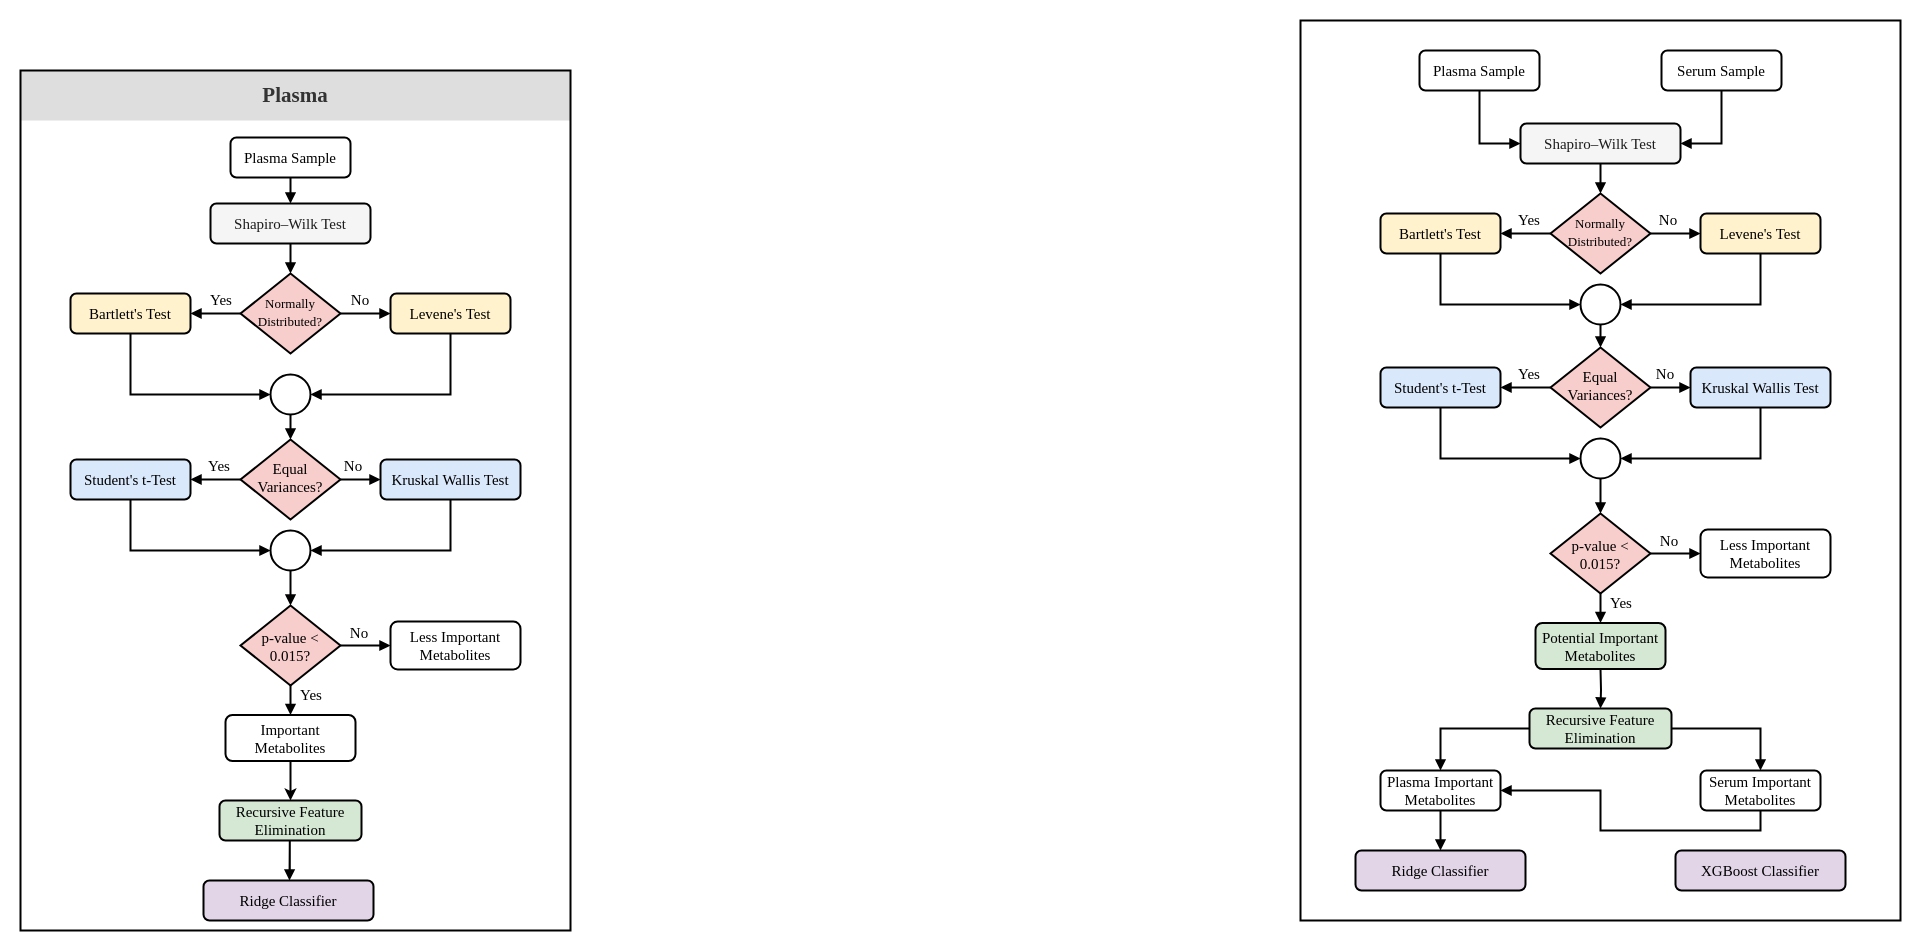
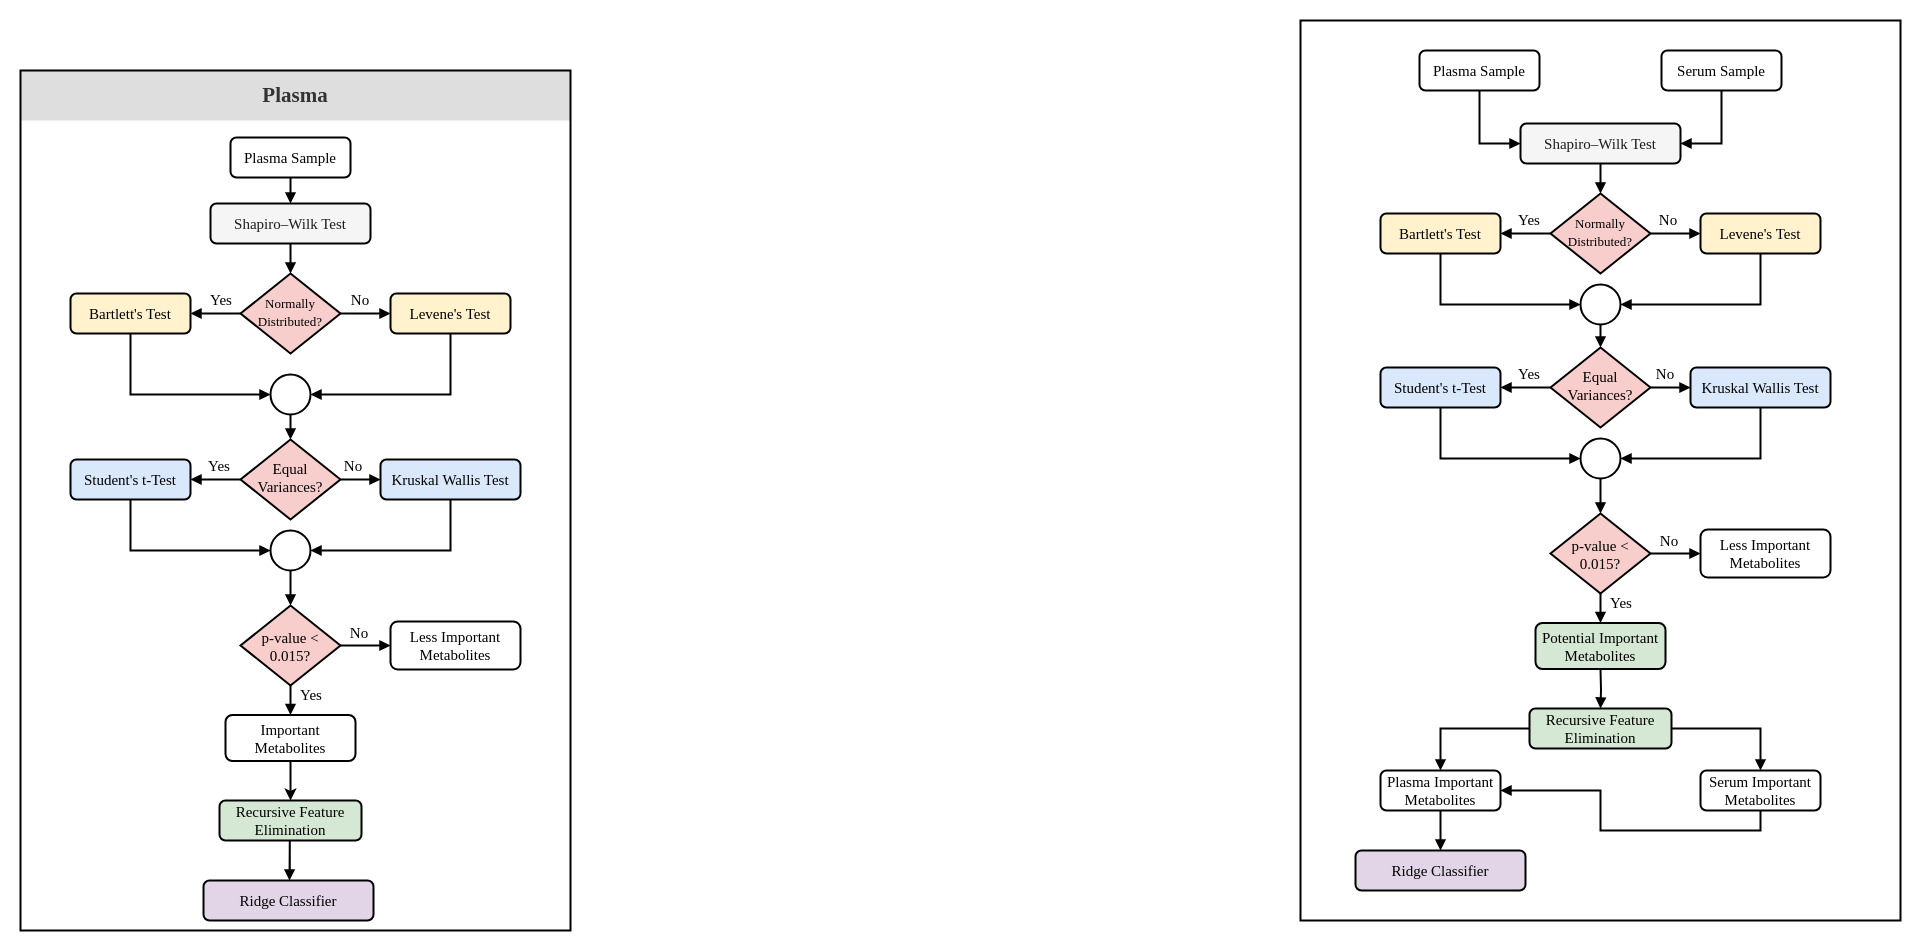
- <mxCell id="74" value="&lt;span style=&quot;font-size: 15px&quot;&gt;XGBoost Classifier&lt;/span&gt;" style="rounded=1;whiteSpace=wrap;html=1;fontSize=15;glass=0;strokeWidth=2;shadow=0;fontStyle=0;fontFamily=Times New Roman;fillColor=#e1d5e7;" parent="1" vertex="1"><mxGeometry x="1675" y="850" width="170" height="40" as="geometry" /></mxCell>
